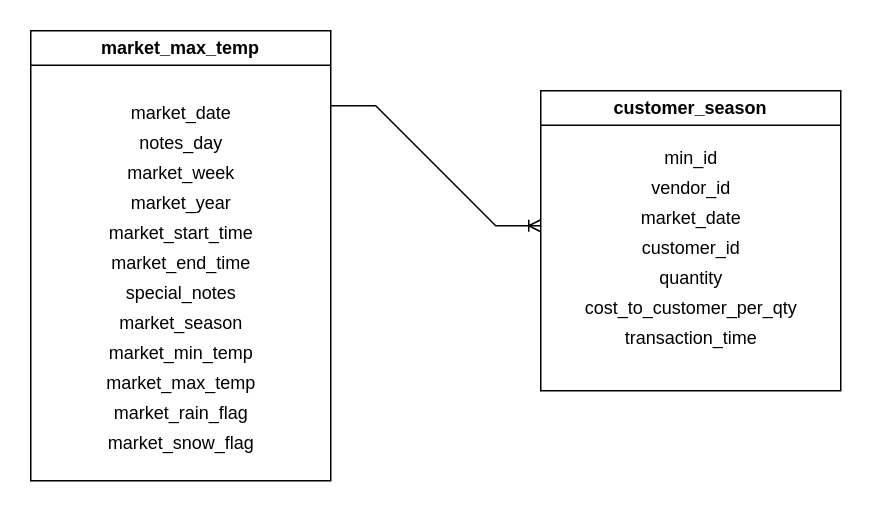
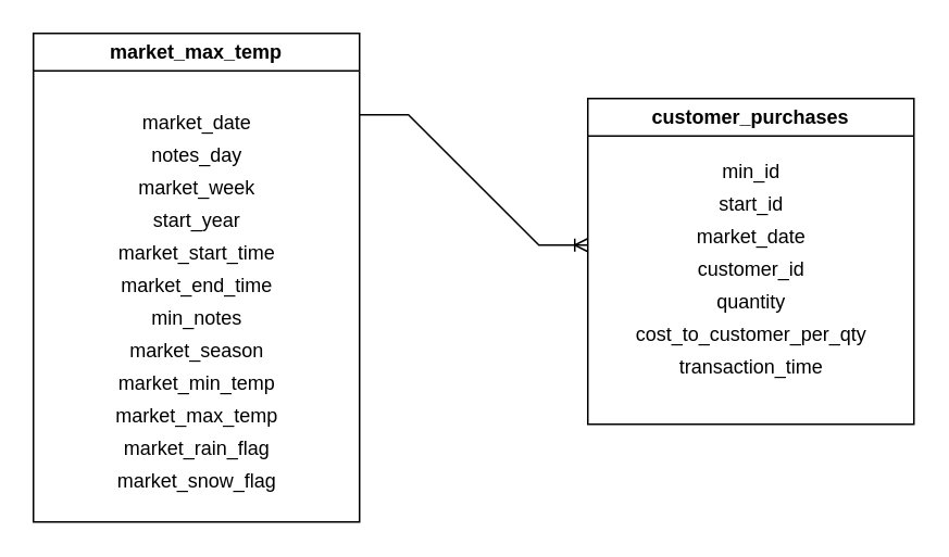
- <mxCell id="15" value="customer_season" style="swimlane;whiteSpace=wrap;html=1;" vertex="1" parent="1"><mxGeometry x="360" y="60" width="200" height="200" as="geometry" /></mxCell>
+ <mxCell id="15" value="customer_purchases" style="swimlane;whiteSpace=wrap;html=1;" vertex="1" parent="1"><mxGeometry x="360" y="60" width="200" height="200" as="geometry" /></mxCell>
- <mxCell id="17" value="vendor_id" style="text;html=1;align=center;verticalAlign=middle;resizable=0;points=[];autosize=1;strokeColor=none;fillColor=none;" vertex="1" parent="15"><mxGeometry x="60" y="50" width="80" height="30" as="geometry" /></mxCell>
+ <mxCell id="17" value="start_id" style="text;html=1;align=center;verticalAlign=middle;resizable=0;points=[];autosize=1;strokeColor=none;fillColor=none;" vertex="1" parent="15"><mxGeometry x="60" y="50" width="80" height="30" as="geometry" /></mxCell>
- <mxCell id="6" value="market_year" style="text;html=1;align=center;verticalAlign=middle;resizable=0;points=[];autosize=1;strokeColor=none;fillColor=none;" vertex="1" parent="2"><mxGeometry x="55" y="100" width="90" height="30" as="geometry" /></mxCell>
+ <mxCell id="6" value="start_year" style="text;html=1;align=center;verticalAlign=middle;resizable=0;points=[];autosize=1;strokeColor=none;fillColor=none;" vertex="1" parent="2"><mxGeometry x="55" y="100" width="90" height="30" as="geometry" /></mxCell>
- <mxCell id="9" value="special_notes" style="text;html=1;align=center;verticalAlign=middle;resizable=0;points=[];autosize=1;strokeColor=none;fillColor=none;" vertex="1" parent="2"><mxGeometry x="50" y="160" width="100" height="30" as="geometry" /></mxCell>
+ <mxCell id="9" value="min_notes" style="text;html=1;align=center;verticalAlign=middle;resizable=0;points=[];autosize=1;strokeColor=none;fillColor=none;" vertex="1" parent="2"><mxGeometry x="50" y="160" width="100" height="30" as="geometry" /></mxCell>
